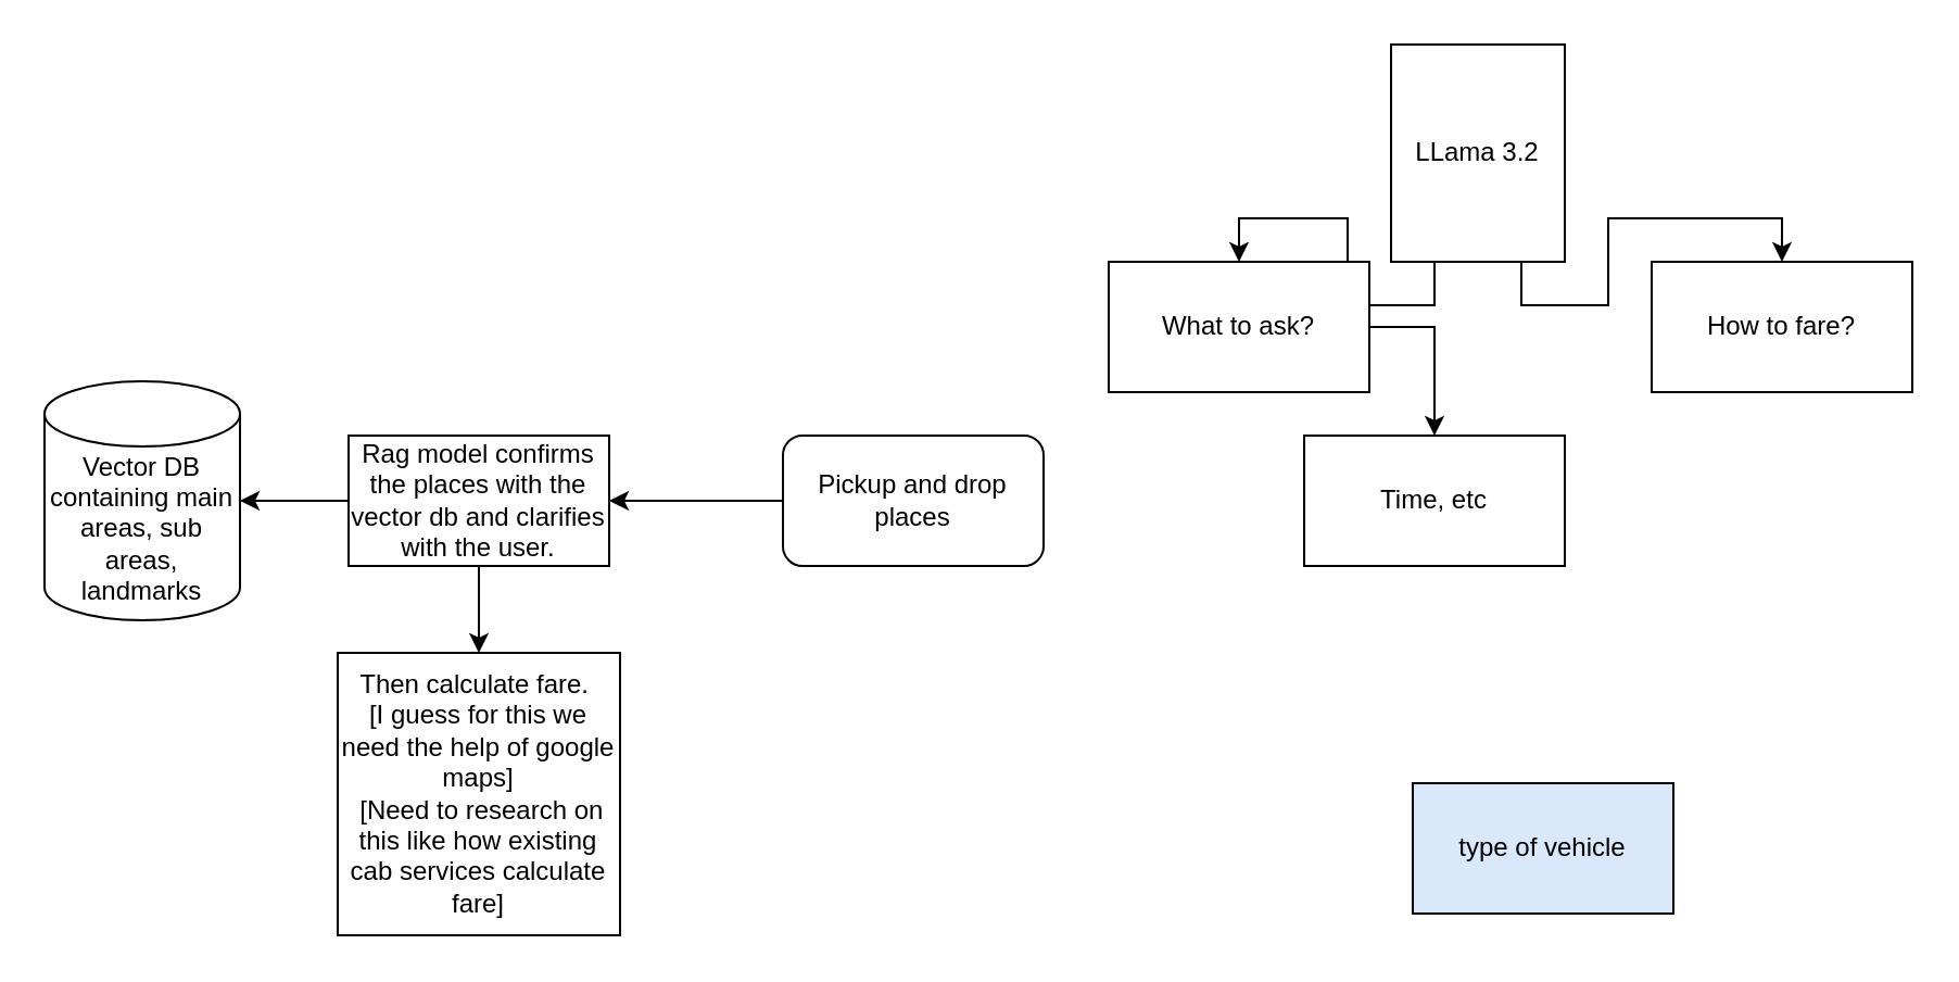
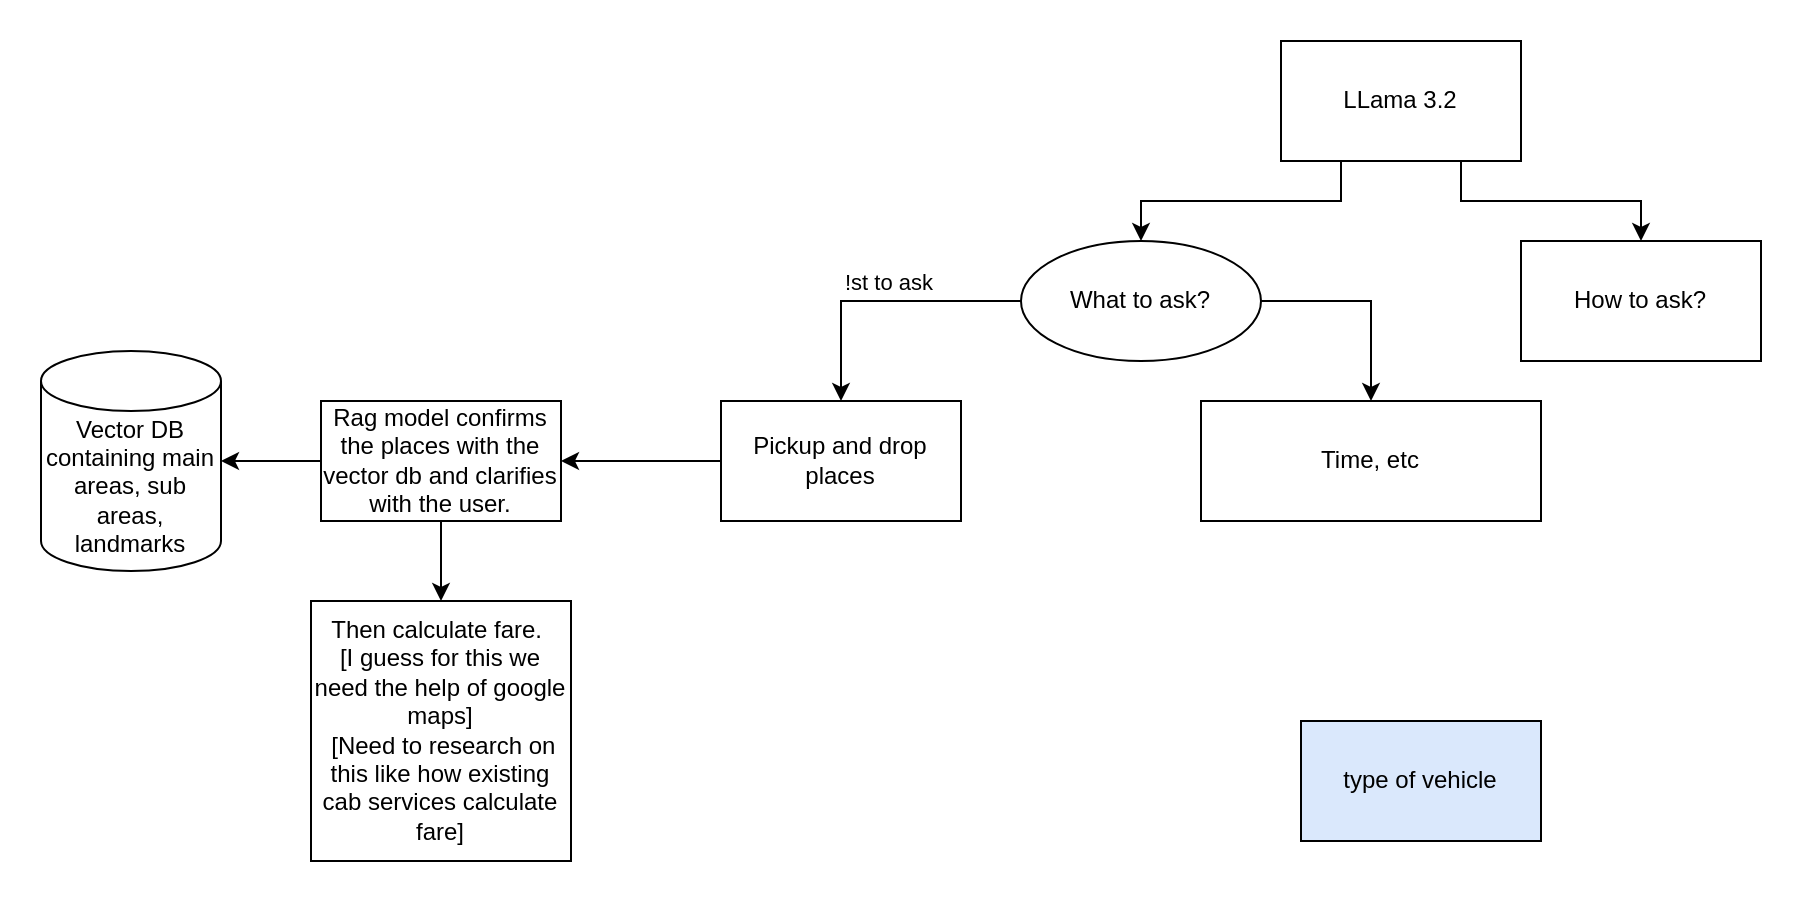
- <mxCell id="4" value="LLama 3.2" style="rounded=0;whiteSpace=wrap;html=1;" vertex="1" parent="1"><mxGeometry x="640" y="20" width="80" height="100" as="geometry" /></mxCell>
+ <mxCell id="4" value="LLama 3.2" style="rounded=0;whiteSpace=wrap;html=1;" vertex="1" parent="1"><mxGeometry x="640" y="20" width="120" height="60" as="geometry" /></mxCell>
+ <mxCell id="5" value="" style="edgeStyle=orthogonalEdgeStyle;rounded=0;orthogonalLoop=1;jettySize=auto;html=1;" edge="1" parent="1" source="8" target="11"><mxGeometry relative="1" as="geometry" /></mxCell>
+ <mxCell id="6" value="!st to ask" style="edgeLabel;html=1;align=center;verticalAlign=middle;resizable=0;points=[];" vertex="1" connectable="0" parent="5"><mxGeometry x="-0.043" relative="1" as="geometry"><mxPoint y="-10" as="offset" /></mxGeometry></mxCell>
- <mxCell id="8" value="What to ask?" style="rounded=0;whiteSpace=wrap;html=1;" vertex="1" parent="1"><mxGeometry x="510" y="120" width="120" height="60" as="geometry" /></mxCell>
+ <mxCell id="8" value="What to ask?" style="ellipse;whiteSpace=wrap;html=1;" vertex="1" parent="1"><mxGeometry x="510" y="120" width="120" height="60" as="geometry" /></mxCell>
- <mxCell id="9" value="How to fare?" style="rounded=0;whiteSpace=wrap;html=1;" vertex="1" parent="1"><mxGeometry x="760" y="120" width="120" height="60" as="geometry" /></mxCell>
+ <mxCell id="9" value="How to ask?" style="rounded=0;whiteSpace=wrap;html=1;" vertex="1" parent="1"><mxGeometry x="760" y="120" width="120" height="60" as="geometry" /></mxCell>
- <mxCell id="11" value="Pickup and drop places" style="whiteSpace=wrap;html=1;rounded=1;" vertex="1" parent="1"><mxGeometry x="360" y="200" width="120" height="60" as="geometry" /></mxCell>
+ <mxCell id="11" value="Pickup and drop places" style="rounded=0;whiteSpace=wrap;html=1;" vertex="1" parent="1"><mxGeometry x="360" y="200" width="120" height="60" as="geometry" /></mxCell>
- <mxCell id="12" value="Time, etc" style="rounded=0;whiteSpace=wrap;html=1;" vertex="1" parent="1"><mxGeometry x="600" y="200" width="120" height="60" as="geometry" /></mxCell>
+ <mxCell id="12" value="Time, etc" style="rounded=0;whiteSpace=wrap;html=1;" vertex="1" parent="1"><mxGeometry x="600" y="200" width="170" height="60" as="geometry" /></mxCell>
